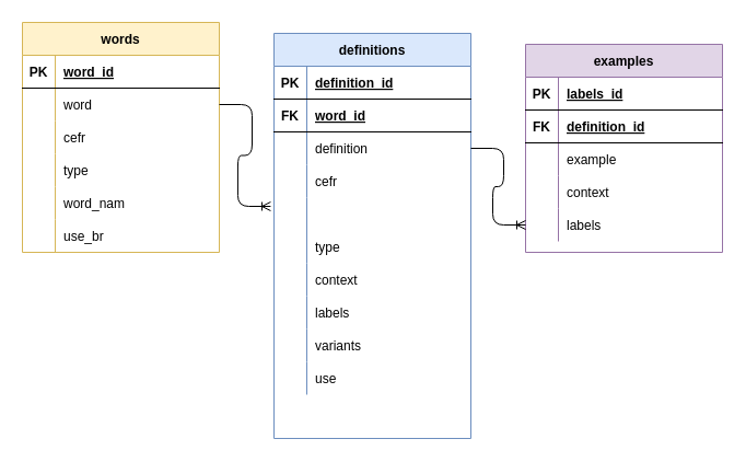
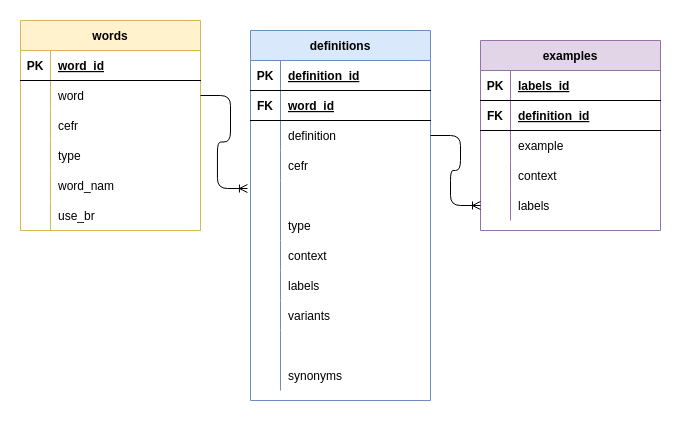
- <mxCell id="50" value="use" style="shape=partialRectangle;connectable=0;fillColor=none;top=0;left=0;bottom=0;right=0;align=left;spacingLeft=6;overflow=hidden;" parent="48" vertex="1"><mxGeometry x="30" width="150" height="30" as="geometry" /></mxCell>
+ <mxCell id="53" value="synonyms" style="shape=partialRectangle;connectable=0;fillColor=none;top=0;left=0;bottom=0;right=0;align=left;spacingLeft=6;overflow=hidden;" parent="51" vertex="1"><mxGeometry x="30" width="150" height="30" as="geometry" /></mxCell>
